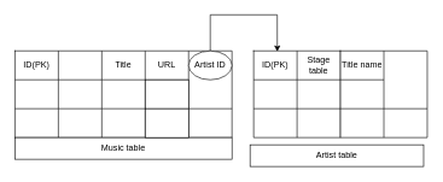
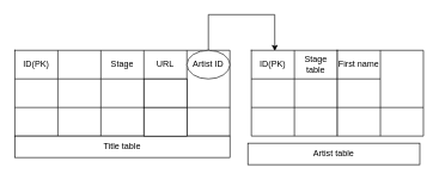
- <mxCell id="5" value="Title" style="shape=partialRectangle;html=1;whiteSpace=wrap;connectable=0;fillColor=none;top=0;left=0;bottom=0;right=0;overflow=hidden;" vertex="1" parent="3"><mxGeometry x="120" width="60" height="40" as="geometry" /></mxCell>
+ <mxCell id="5" value="Stage" style="shape=partialRectangle;html=1;whiteSpace=wrap;connectable=0;fillColor=none;top=0;left=0;bottom=0;right=0;overflow=hidden;" vertex="1" parent="3"><mxGeometry x="120" width="60" height="40" as="geometry" /></mxCell>
- <mxCell id="38" value="Title name" style="shape=partialRectangle;html=1;whiteSpace=wrap;connectable=0;fillColor=none;top=0;left=0;bottom=0;right=0;overflow=hidden;" vertex="1" parent="37"><mxGeometry width="60" height="40" as="geometry" /></mxCell>
+ <mxCell id="38" value="First name" style="shape=partialRectangle;html=1;whiteSpace=wrap;connectable=0;fillColor=none;top=0;left=0;bottom=0;right=0;overflow=hidden;" vertex="1" parent="37"><mxGeometry width="60" height="40" as="geometry" /></mxCell>
- <mxCell id="20" value="Music table" style="rounded=0;whiteSpace=wrap;html=1;" vertex="1" parent="1"><mxGeometry x="20" y="190" width="300" height="30" as="geometry" /></mxCell>
+ <mxCell id="20" value="Title table" style="rounded=0;whiteSpace=wrap;html=1;" vertex="1" parent="1"><mxGeometry x="20" y="190" width="300" height="30" as="geometry" /></mxCell>
